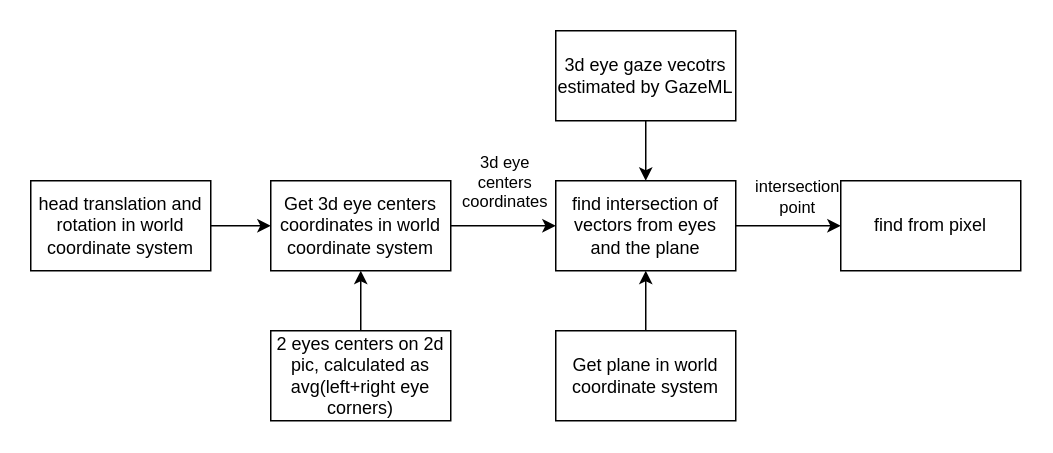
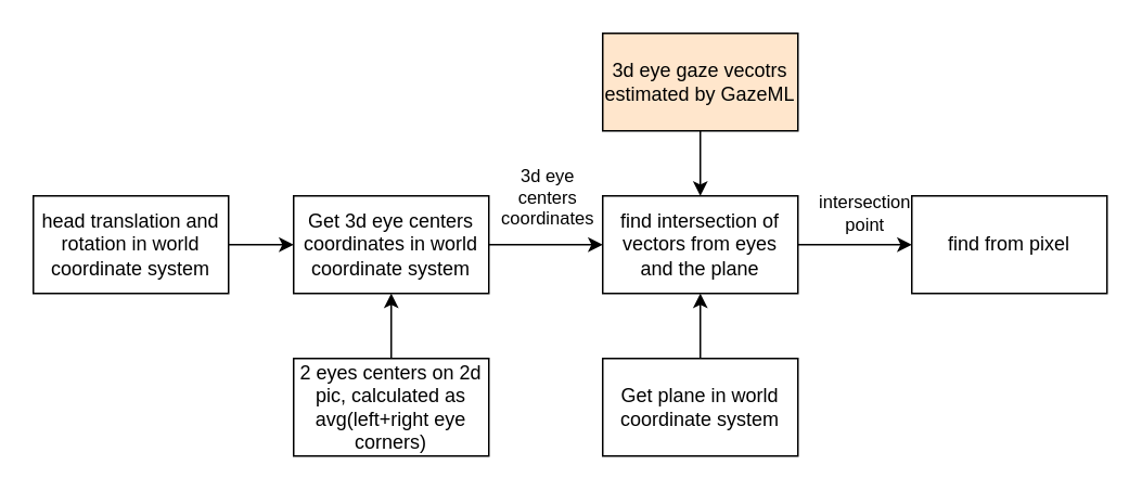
- <mxCell id="15" value="3d eye gaze vecotrs estimated by GazeML" style="rounded=0;whiteSpace=wrap;html=1;" vertex="1" parent="1"><mxGeometry x="370" y="20" width="120" height="60" as="geometry" /></mxCell>
+ <mxCell id="15" value="3d eye gaze vecotrs estimated by GazeML" style="rounded=0;whiteSpace=wrap;html=1;fillColor=#ffe6cc;" vertex="1" parent="1"><mxGeometry x="370" y="20" width="120" height="60" as="geometry" /></mxCell>
